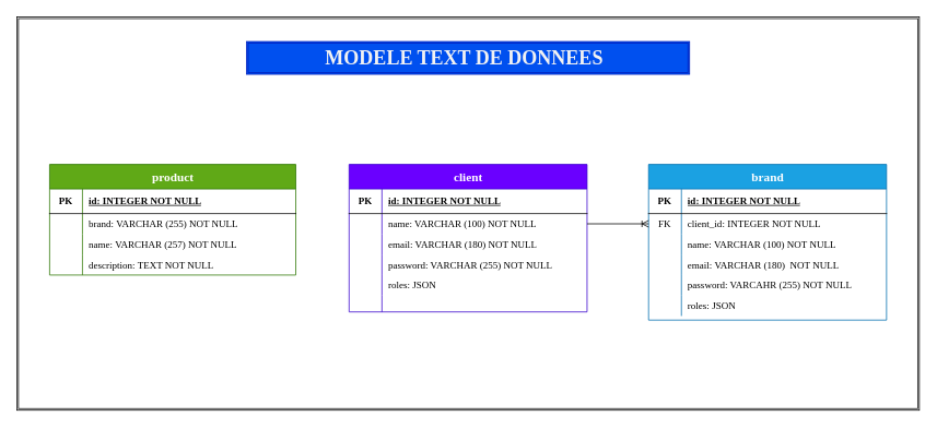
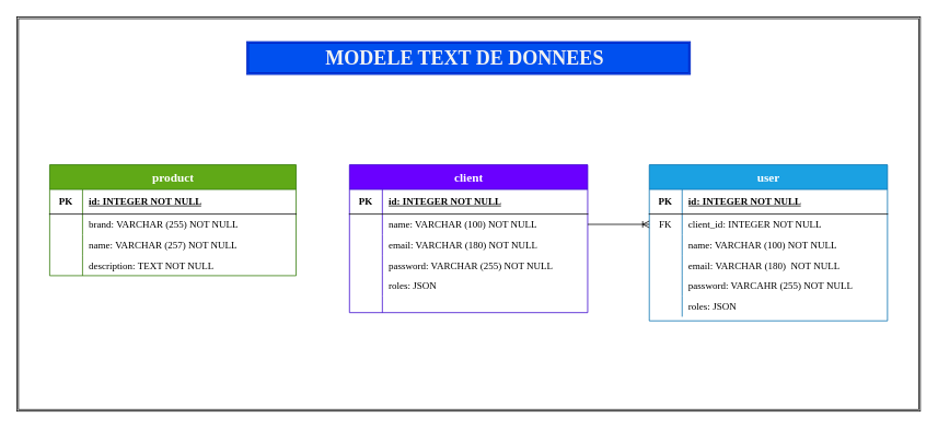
- <mxCell id="16" value="&lt;font style=&quot;font-size: 15px;&quot;&gt;brand&lt;/font&gt;" style="shape=table;startSize=30;container=1;collapsible=1;childLayout=tableLayout;fixedRows=1;rowLines=0;fontStyle=1;align=center;resizeLast=1;fontFamily=Verdana;fontSize=12;fillColor=#1ba1e2;html=1;strokeColor=#006EAF;bottom=1;top=0;left=1;right=0;fontColor=#ffffff;" parent="1" vertex="1"><mxGeometry x="790" y="200" width="290" height="190" as="geometry" /></mxCell>
+ <mxCell id="16" value="&lt;font style=&quot;font-size: 15px;&quot;&gt;user&lt;/font&gt;" style="shape=table;startSize=30;container=1;collapsible=1;childLayout=tableLayout;fixedRows=1;rowLines=0;fontStyle=1;align=center;resizeLast=1;fontFamily=Verdana;fontSize=12;fillColor=#1ba1e2;html=1;strokeColor=#006EAF;bottom=1;top=0;left=1;right=0;fontColor=#ffffff;" parent="1" vertex="1"><mxGeometry x="790" y="200" width="290" height="190" as="geometry" /></mxCell>
